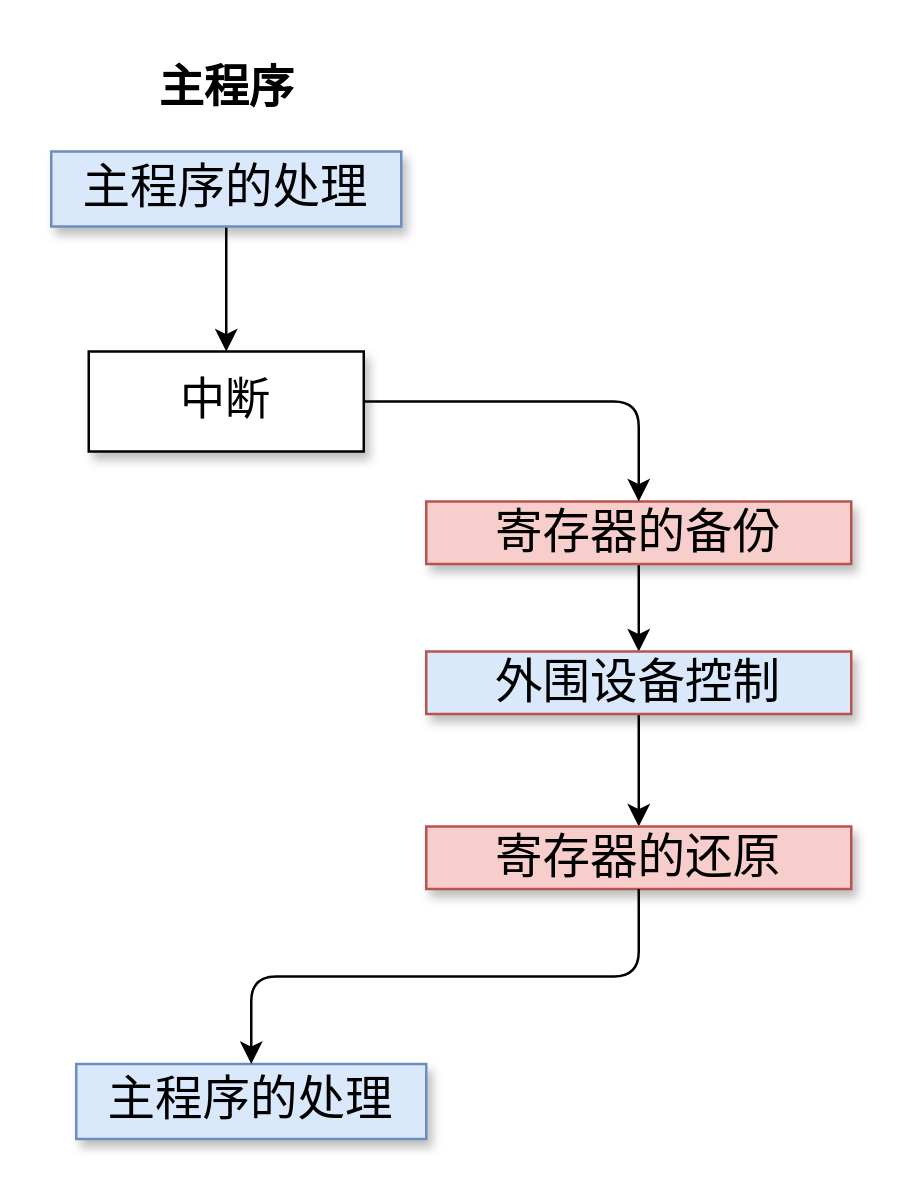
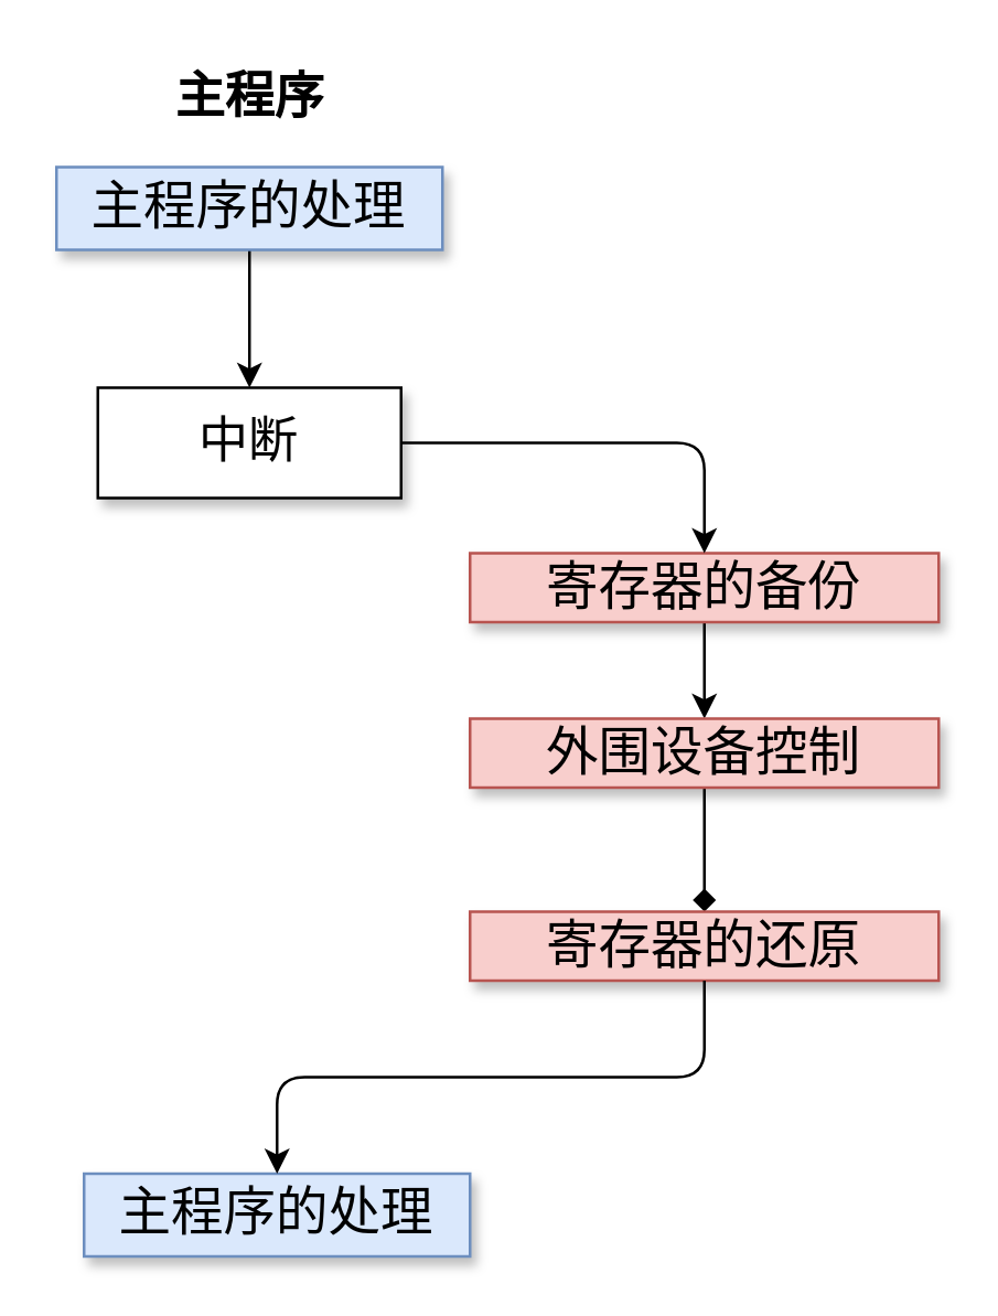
- <mxCell id="10" value="外围设备控制" style="whiteSpace=wrap;html=1;rounded=0;shadow=1;fontSize=19;strokeColor=#b85450;fillColor=#dae8fc;" vertex="1" parent="1"><mxGeometry x="170" y="260" width="170" height="25" as="geometry" /></mxCell>
+ <mxCell id="10" value="外围设备控制" style="whiteSpace=wrap;html=1;rounded=0;shadow=1;fontSize=19;strokeColor=#b85450;fillColor=#f8cecc;" vertex="1" parent="1"><mxGeometry x="170" y="260" width="170" height="25" as="geometry" /></mxCell>
- <mxCell id="9" value="" style="edgeStyle=orthogonalEdgeStyle;rounded=0;orthogonalLoop=1;jettySize=auto;html=1;fontSize=18;" edge="1" parent="1" source="10" target="11"><mxGeometry relative="1" as="geometry" /></mxCell>
+ <mxCell id="9" value="" style="edgeStyle=orthogonalEdgeStyle;rounded=0;orthogonalLoop=1;jettySize=auto;html=1;fontSize=18;endArrow=diamond;" edge="1" parent="1" source="10" target="11"><mxGeometry relative="1" as="geometry" /></mxCell>
